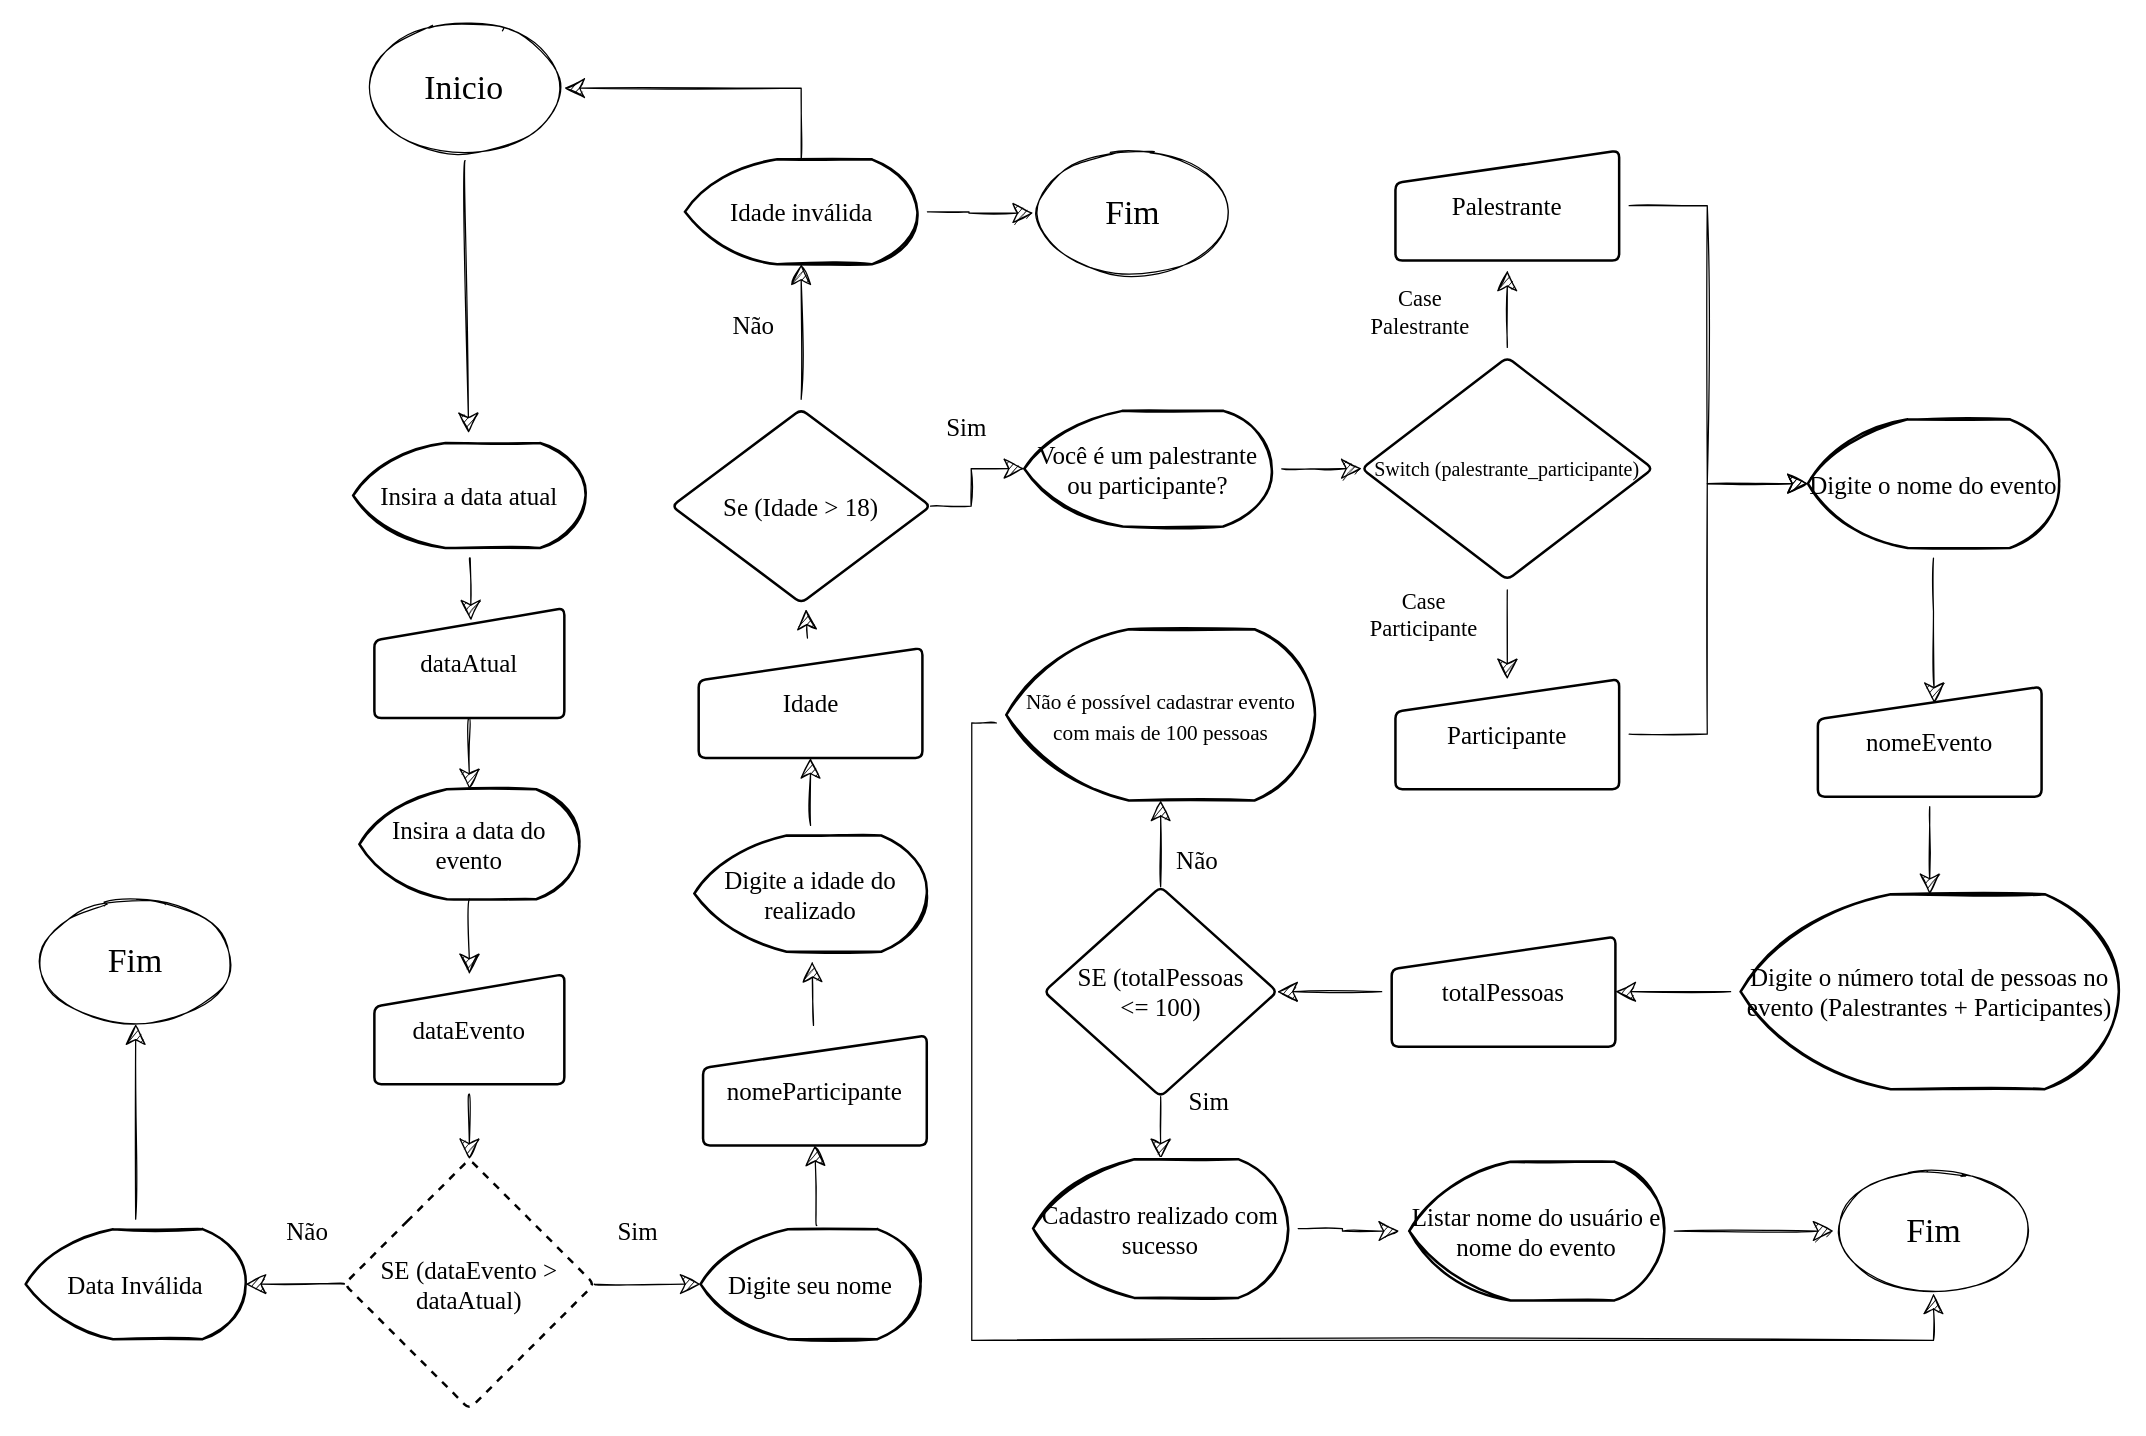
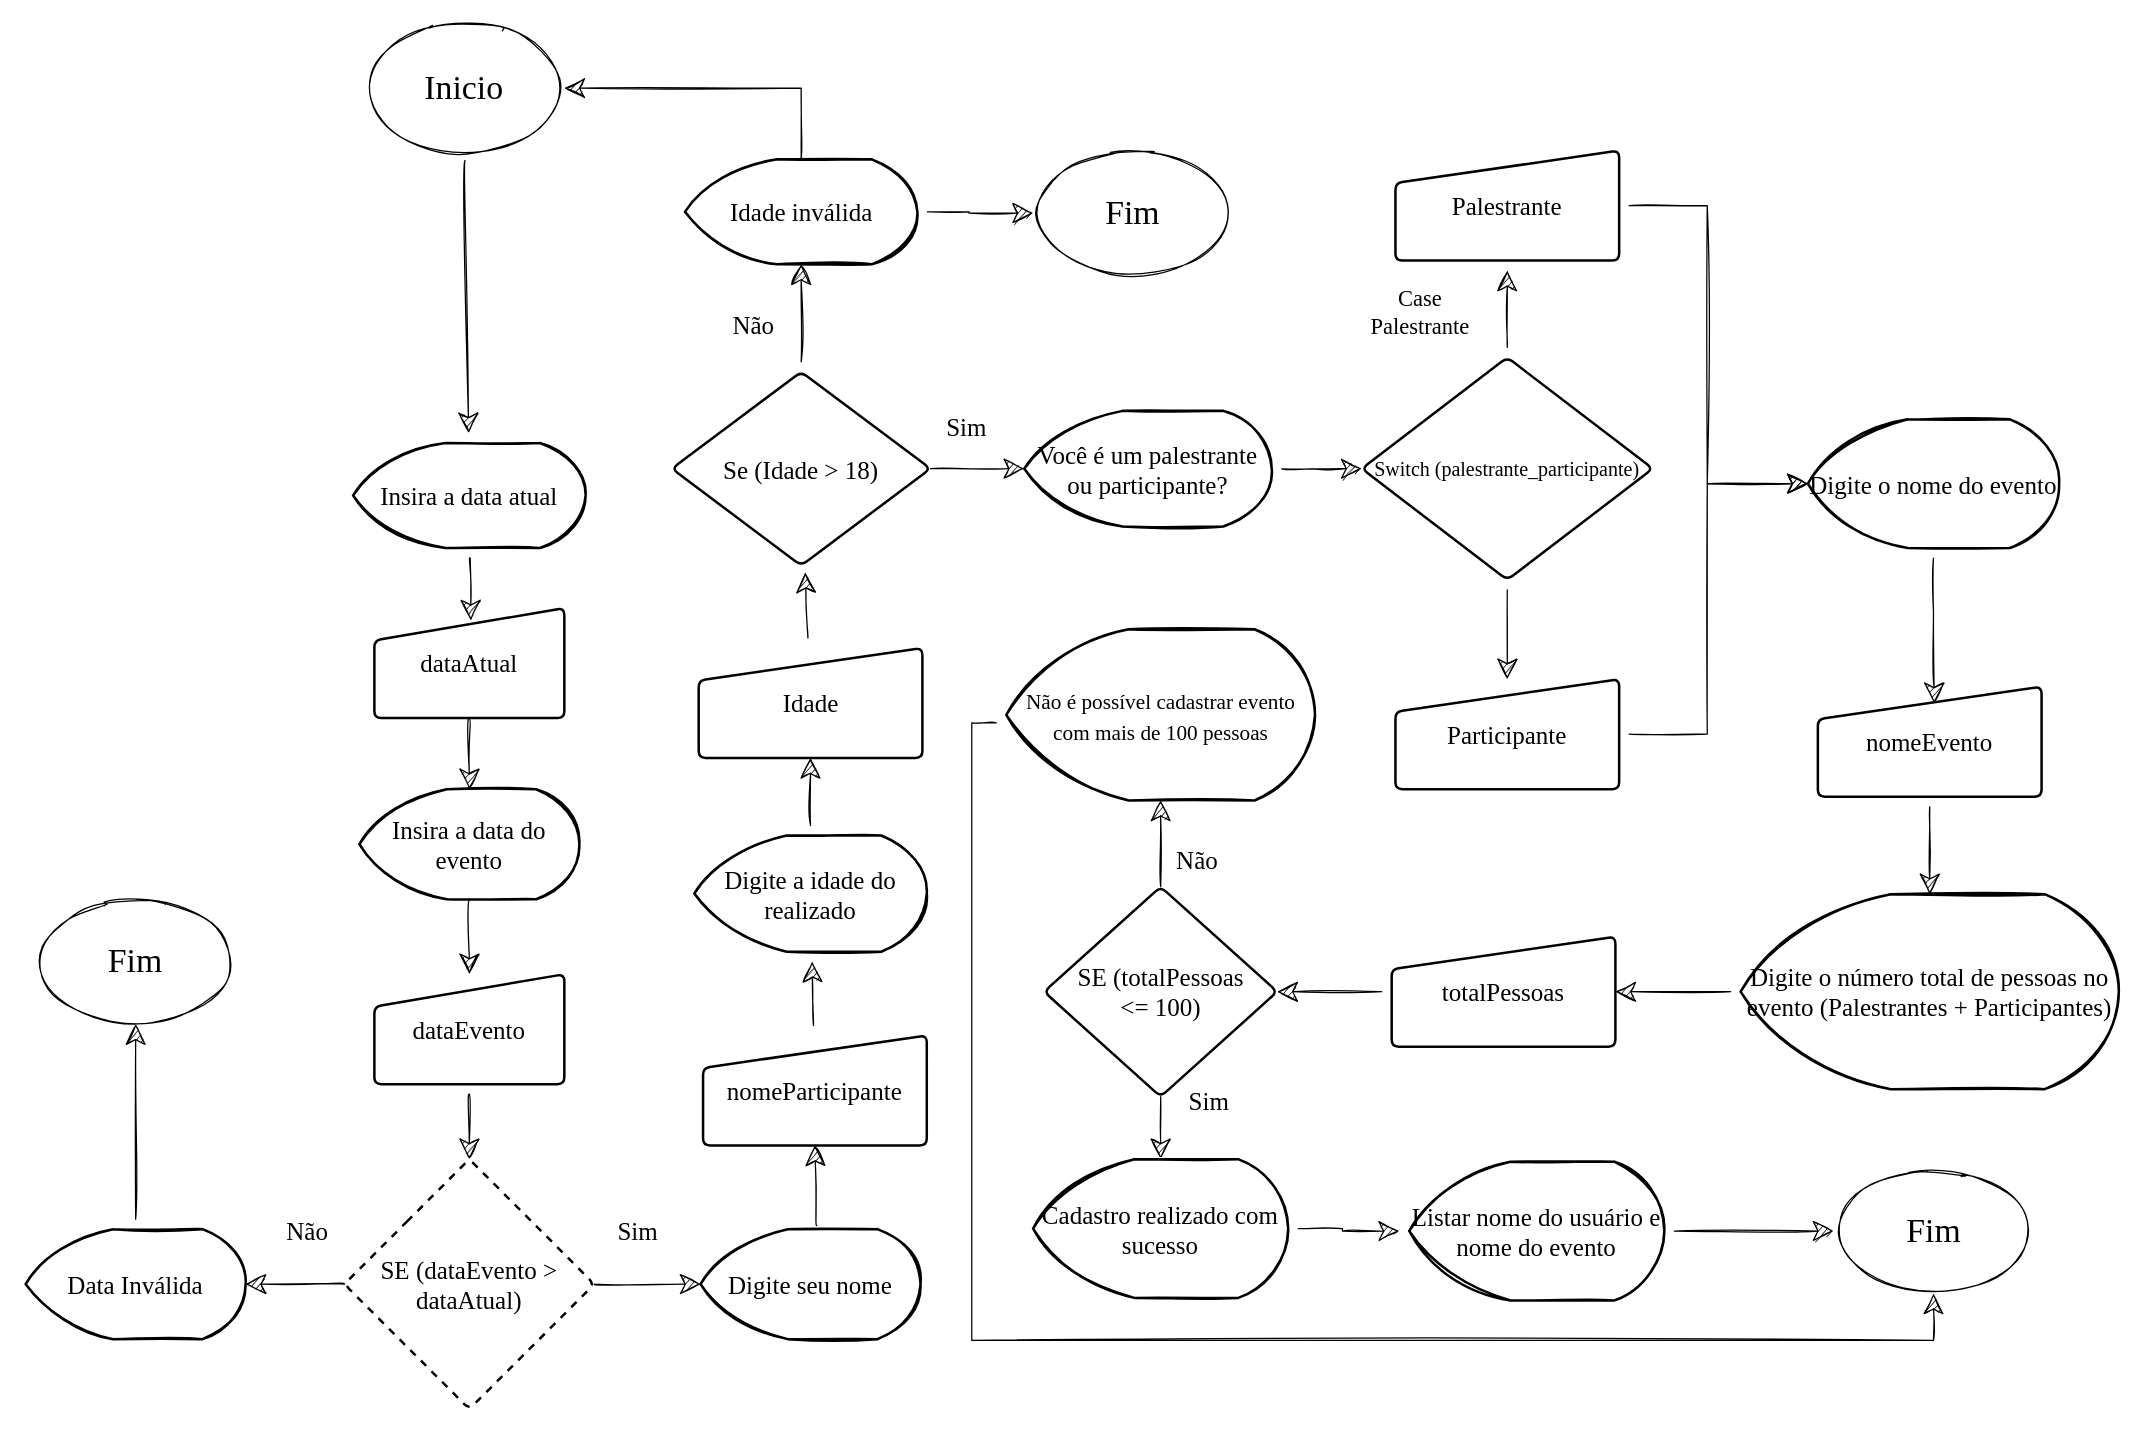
- <mxCell id="29" value="&lt;span style=&quot;font-family: &amp;#34;architects daughter&amp;#34; ; font-size: 20px&quot;&gt;Se (Idade &amp;gt; 18)&lt;/span&gt;" style="rhombus;whiteSpace=wrap;html=1;rounded=1;strokeWidth=2;arcSize=11;" parent="1" vertex="1"><mxGeometry x="537" y="327" width="207" height="155" as="geometry" /></mxCell>
+ <mxCell id="29" value="&lt;span style=&quot;font-family: &amp;#34;architects daughter&amp;#34; ; font-size: 20px&quot;&gt;Se (Idade &amp;gt; 18)&lt;/span&gt;" style="rhombus;whiteSpace=wrap;html=1;rounded=1;strokeWidth=2;arcSize=11;" parent="1" vertex="1"><mxGeometry x="537" y="297" width="207" height="155" as="geometry" /></mxCell>
- <mxCell id="65" value="&lt;span style=&quot;color: rgb(0, 0, 0); font-family: &amp;quot;architects daughter&amp;quot;; font-size: 18px; font-style: normal; font-weight: 400; letter-spacing: normal; text-indent: 0px; text-transform: none; word-spacing: 0px; background-color: rgb(255, 255, 255); display: inline; float: none;&quot;&gt;Case Participante&lt;/span&gt;" style="text;whiteSpace=wrap;html=1;fontSize=18;align=center;" vertex="1" parent="1"><mxGeometry x="1084" y="463.5" width="110.33" height="66" as="geometry" /></mxCell>
